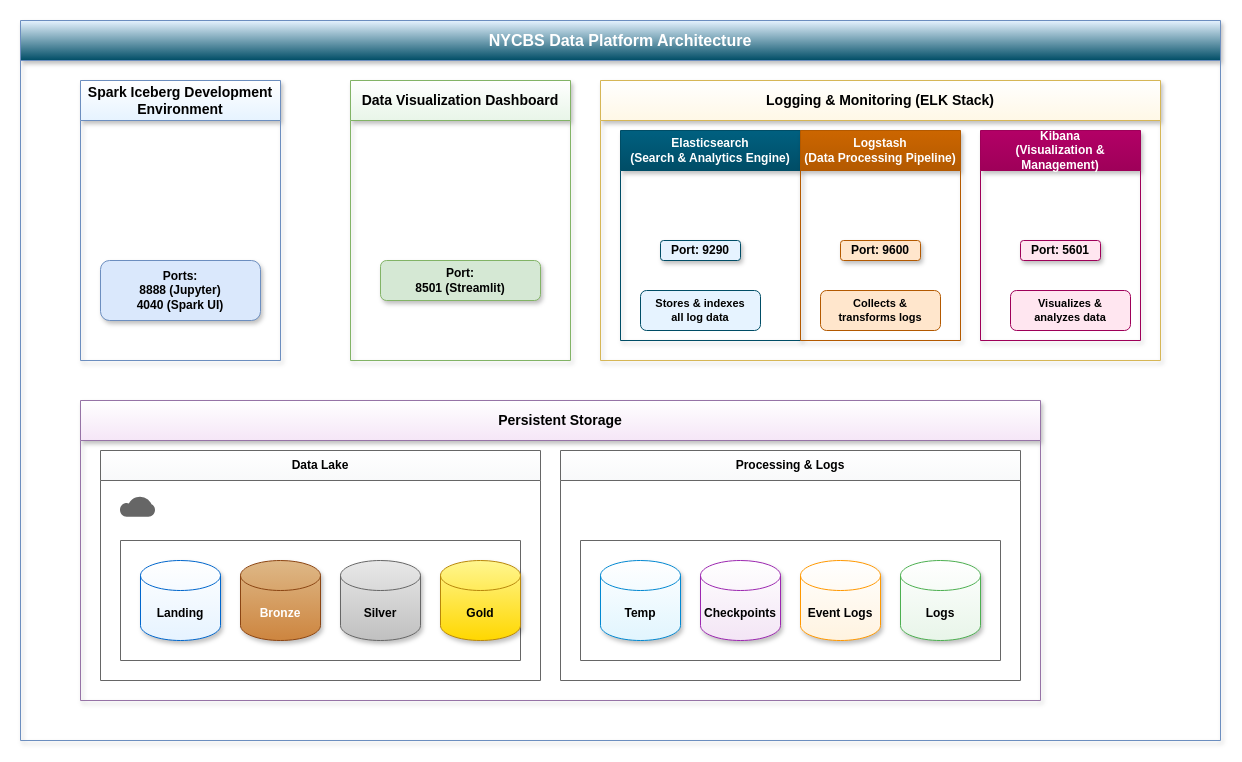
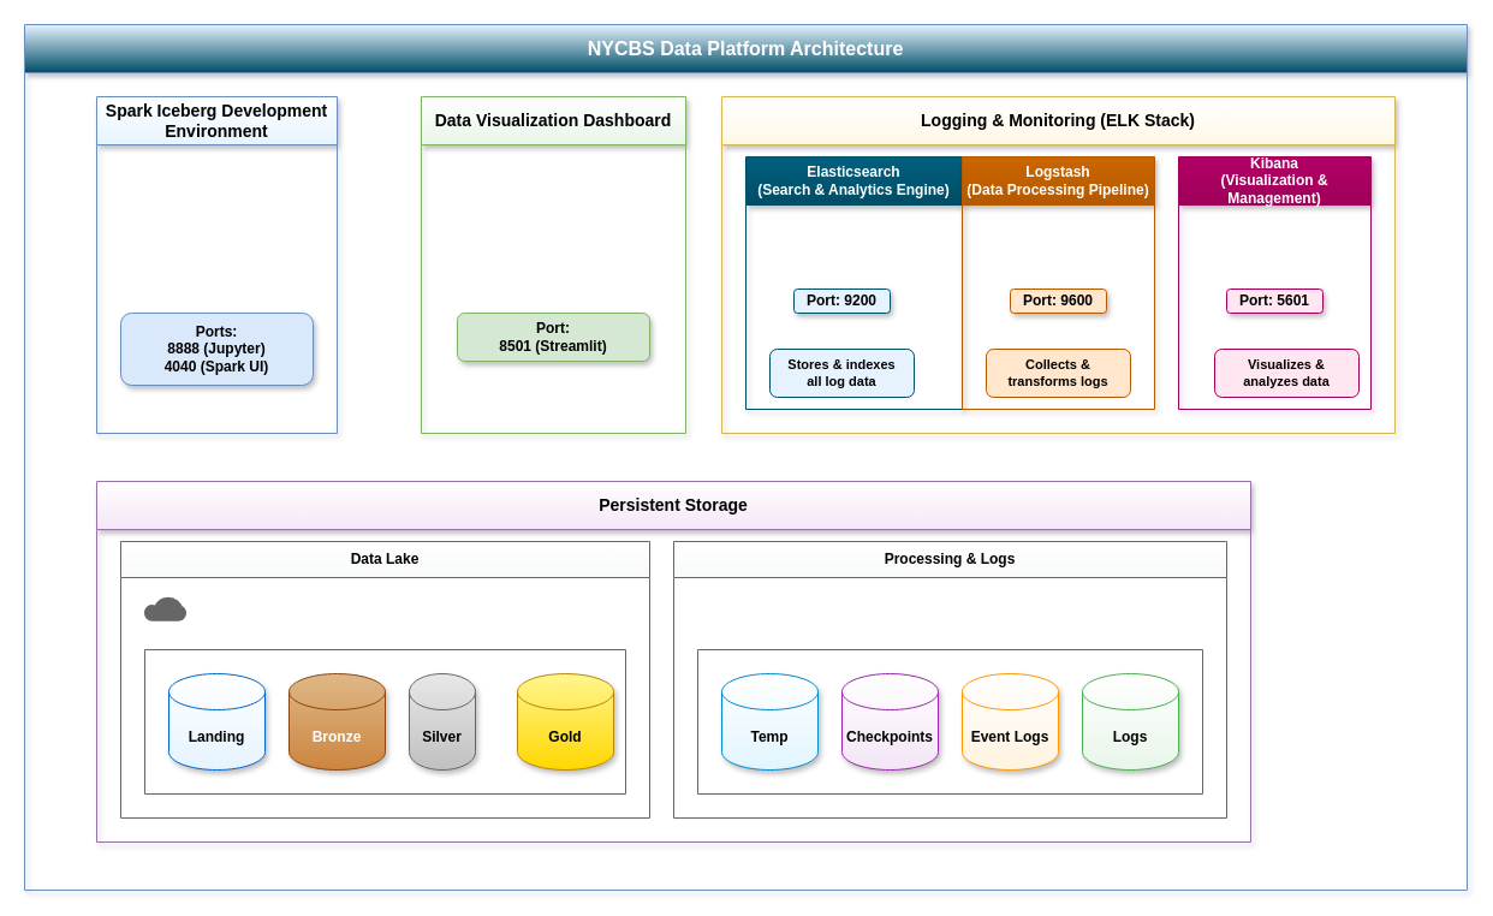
- <mxCell id="13" value="Port: 9290" style="text;html=1;strokeColor=#004D66;fillColor=#E6F3FF;align=center;verticalAlign=middle;whiteSpace=wrap;rounded=1;fontSize=12;fontColor=#000000;fontStyle=1;shadow=1" parent="11" vertex="1"><mxGeometry x="40" y="110" width="80" height="20" as="geometry" /></mxCell>
+ <mxCell id="13" value="Port: 9200" style="text;html=1;strokeColor=#004D66;fillColor=#E6F3FF;align=center;verticalAlign=middle;whiteSpace=wrap;rounded=1;fontSize=12;fontColor=#000000;fontStyle=1;shadow=1" parent="11" vertex="1"><mxGeometry x="40" y="110" width="80" height="20" as="geometry" /></mxCell>
- <mxCell id="29" value="Silver" style="shape=cylinder3;whiteSpace=wrap;html=1;boundedLbl=1;backgroundOutline=1;size=15;fillColor=#C0C0C0;strokeColor=#666666;fontSize=12;fontColor=#000000;fontStyle=1;shadow=1;gradientColor=#E8E8E8;gradientDirection=north" parent="26" vertex="1"><mxGeometry x="220" y="20" width="80" height="80" as="geometry" /></mxCell>
+ <mxCell id="29" value="Silver" style="shape=cylinder3;whiteSpace=wrap;html=1;boundedLbl=1;backgroundOutline=1;size=15;fillColor=#C0C0C0;strokeColor=#666666;fontSize=12;fontColor=#000000;fontStyle=1;shadow=1;gradientColor=#E8E8E8;gradientDirection=north" parent="26" vertex="1"><mxGeometry x="220" y="20" width="55" height="80" as="geometry" /></mxCell>
- <mxCell id="30" value="Gold" style="shape=cylinder3;whiteSpace=wrap;html=1;boundedLbl=1;backgroundOutline=1;size=15;fillColor=#FFD700;strokeColor=#B8860B;fontSize=12;fontColor=#000000;fontStyle=1;shadow=1;gradientColor=#FFF68F;gradientDirection=north" parent="26" vertex="1"><mxGeometry x="320" y="20" width="80" height="80" as="geometry" /></mxCell>
+ <mxCell id="30" value="Gold" style="shape=cylinder3;whiteSpace=wrap;html=1;boundedLbl=1;backgroundOutline=1;size=15;fillColor=#FFD700;strokeColor=#B8860B;fontSize=12;fontColor=#000000;fontStyle=1;shadow=1;gradientColor=#FFF68F;gradientDirection=north" parent="26" vertex="1"><mxGeometry x="310" y="20" width="80" height="80" as="geometry" /></mxCell>
